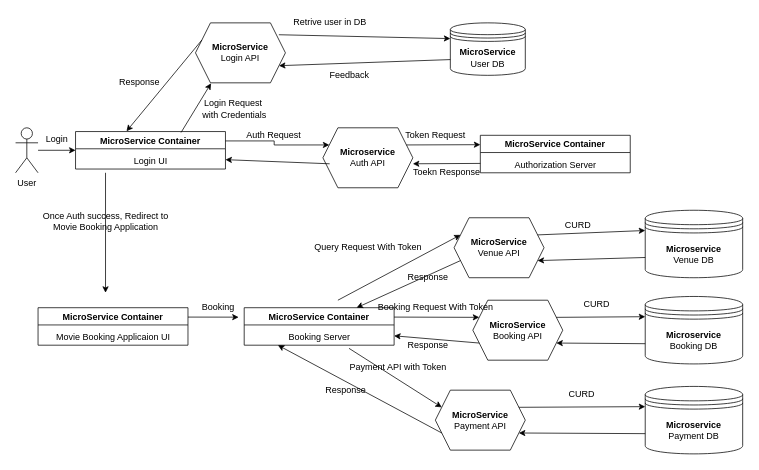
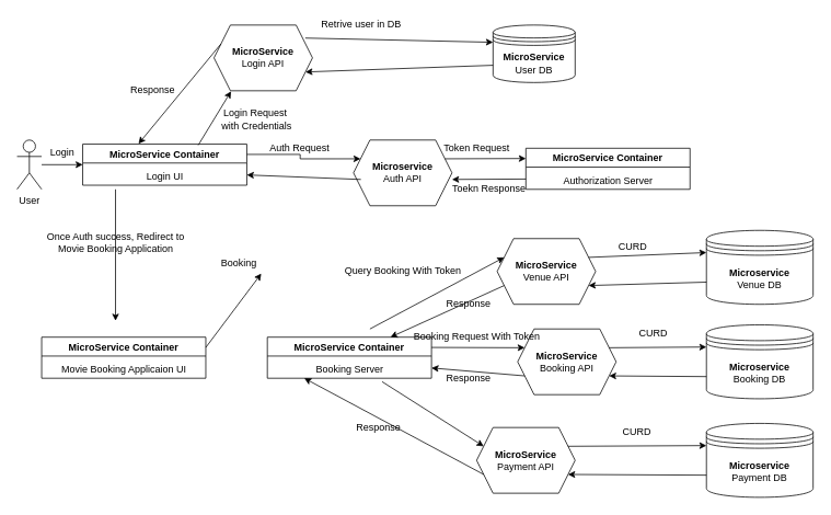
- <mxCell id="23" value="Feedback" style="text;html=1;align=center;verticalAlign=middle;resizable=0;points=[];autosize=1;strokeColor=none;fillColor=none;" vertex="1" parent="1"><mxGeometry x="430" y="90" width="70" height="20" as="geometry" /></mxCell>
- <mxCell id="46" value="Query Request With Token" style="text;html=1;align=center;verticalAlign=middle;resizable=0;points=[];autosize=1;strokeColor=none;fillColor=none;" vertex="1" parent="1"><mxGeometry x="410" y="320" width="160" height="20" as="geometry" /></mxCell>
+ <mxCell id="46" value="Query Booking With Token" style="text;html=1;align=center;verticalAlign=middle;resizable=0;points=[];autosize=1;strokeColor=none;fillColor=none;" vertex="1" parent="1"><mxGeometry x="410" y="320" width="160" height="20" as="geometry" /></mxCell>
- <mxCell id="36" value="Booking" style="text;html=1;align=center;verticalAlign=middle;resizable=0;points=[];autosize=1;strokeColor=none;fillColor=none;" vertex="1" parent="1"><mxGeometry x="260" y="400" width="60" height="20" as="geometry" /></mxCell>
+ <mxCell id="36" value="Booking" style="text;html=1;align=center;verticalAlign=middle;resizable=0;points=[];autosize=1;strokeColor=none;fillColor=none;" vertex="1" parent="1"><mxGeometry x="260" y="310" width="60" height="20" as="geometry" /></mxCell>
- <mxCell id="50" value="Payment API with Token" style="text;html=1;align=center;verticalAlign=middle;resizable=0;points=[];autosize=1;strokeColor=none;fillColor=none;" vertex="1" parent="1"><mxGeometry x="460" y="480" width="140" height="20" as="geometry" /></mxCell>
